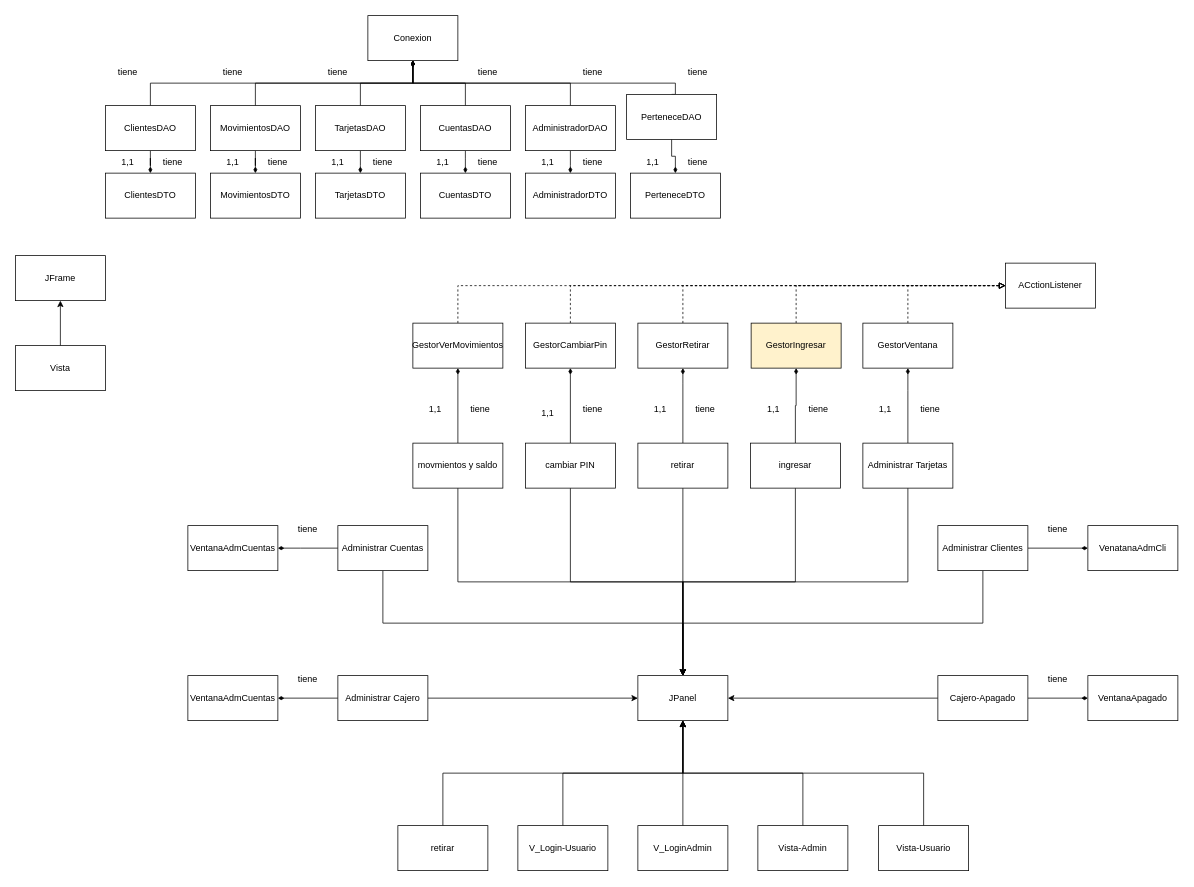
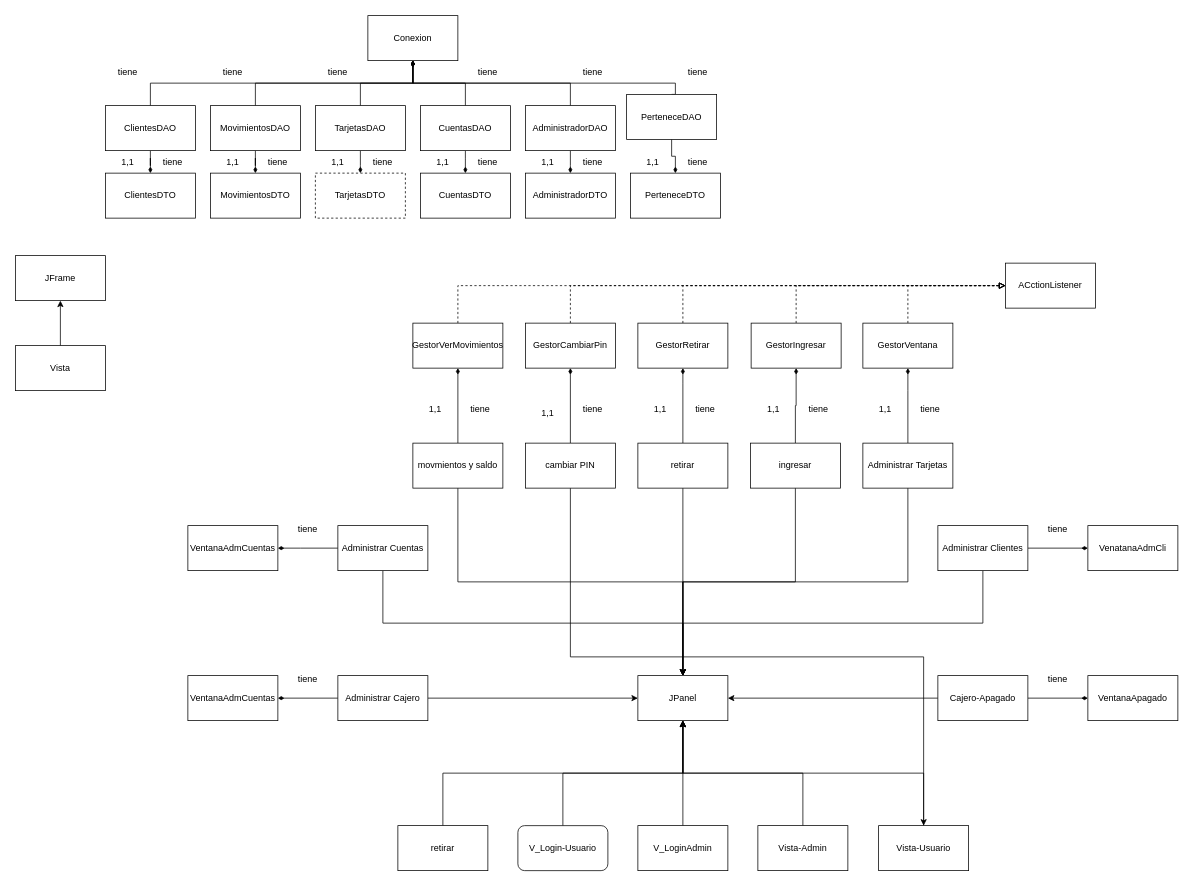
- <mxCell id="23" value="TarjetasDTO" style="rounded=0;whiteSpace=wrap;html=1;" parent="1" vertex="1"><mxGeometry x="420" y="230" width="120" height="60" as="geometry" /></mxCell>
+ <mxCell id="23" value="TarjetasDTO" style="rounded=0;whiteSpace=wrap;html=1;dashed=1;" parent="1" vertex="1"><mxGeometry x="420" y="230" width="120" height="60" as="geometry" /></mxCell>
- <mxCell id="94" value="GestorIngresar" style="rounded=0;whiteSpace=wrap;html=1;fillColor=#fff2cc;" vertex="1" parent="1"><mxGeometry x="1001" y="430" width="120" height="60" as="geometry" /></mxCell>
+ <mxCell id="94" value="GestorIngresar" style="rounded=0;whiteSpace=wrap;html=1;" vertex="1" parent="1"><mxGeometry x="1001" y="430" width="120" height="60" as="geometry" /></mxCell>
- <mxCell id="47" style="edgeStyle=orthogonalEdgeStyle;rounded=0;orthogonalLoop=1;jettySize=auto;html=1;exitX=0.5;exitY=1;exitDx=0;exitDy=0;entryX=0.5;entryY=0;entryDx=0;entryDy=0;" parent="1" source="49" target="30" edge="1"><mxGeometry relative="1" as="geometry" /></mxCell>
+ <mxCell id="47" style="edgeStyle=orthogonalEdgeStyle;rounded=0;orthogonalLoop=1;jettySize=auto;html=1;exitX=0.5;exitY=1;exitDx=0;exitDy=0;" parent="1" source="49" target="32" edge="1"><mxGeometry relative="1" as="geometry" /></mxCell>
- <mxCell id="29" value="V_Login-Usuario" style="rounded=0;whiteSpace=wrap;html=1;" parent="1" vertex="1"><mxGeometry x="690" y="1100" width="120" height="60" as="geometry" /></mxCell>
+ <mxCell id="29" value="V_Login-Usuario" style="whiteSpace=wrap;html=1;rounded=1;" parent="1" vertex="1"><mxGeometry x="690" y="1100" width="120" height="60" as="geometry" /></mxCell>
